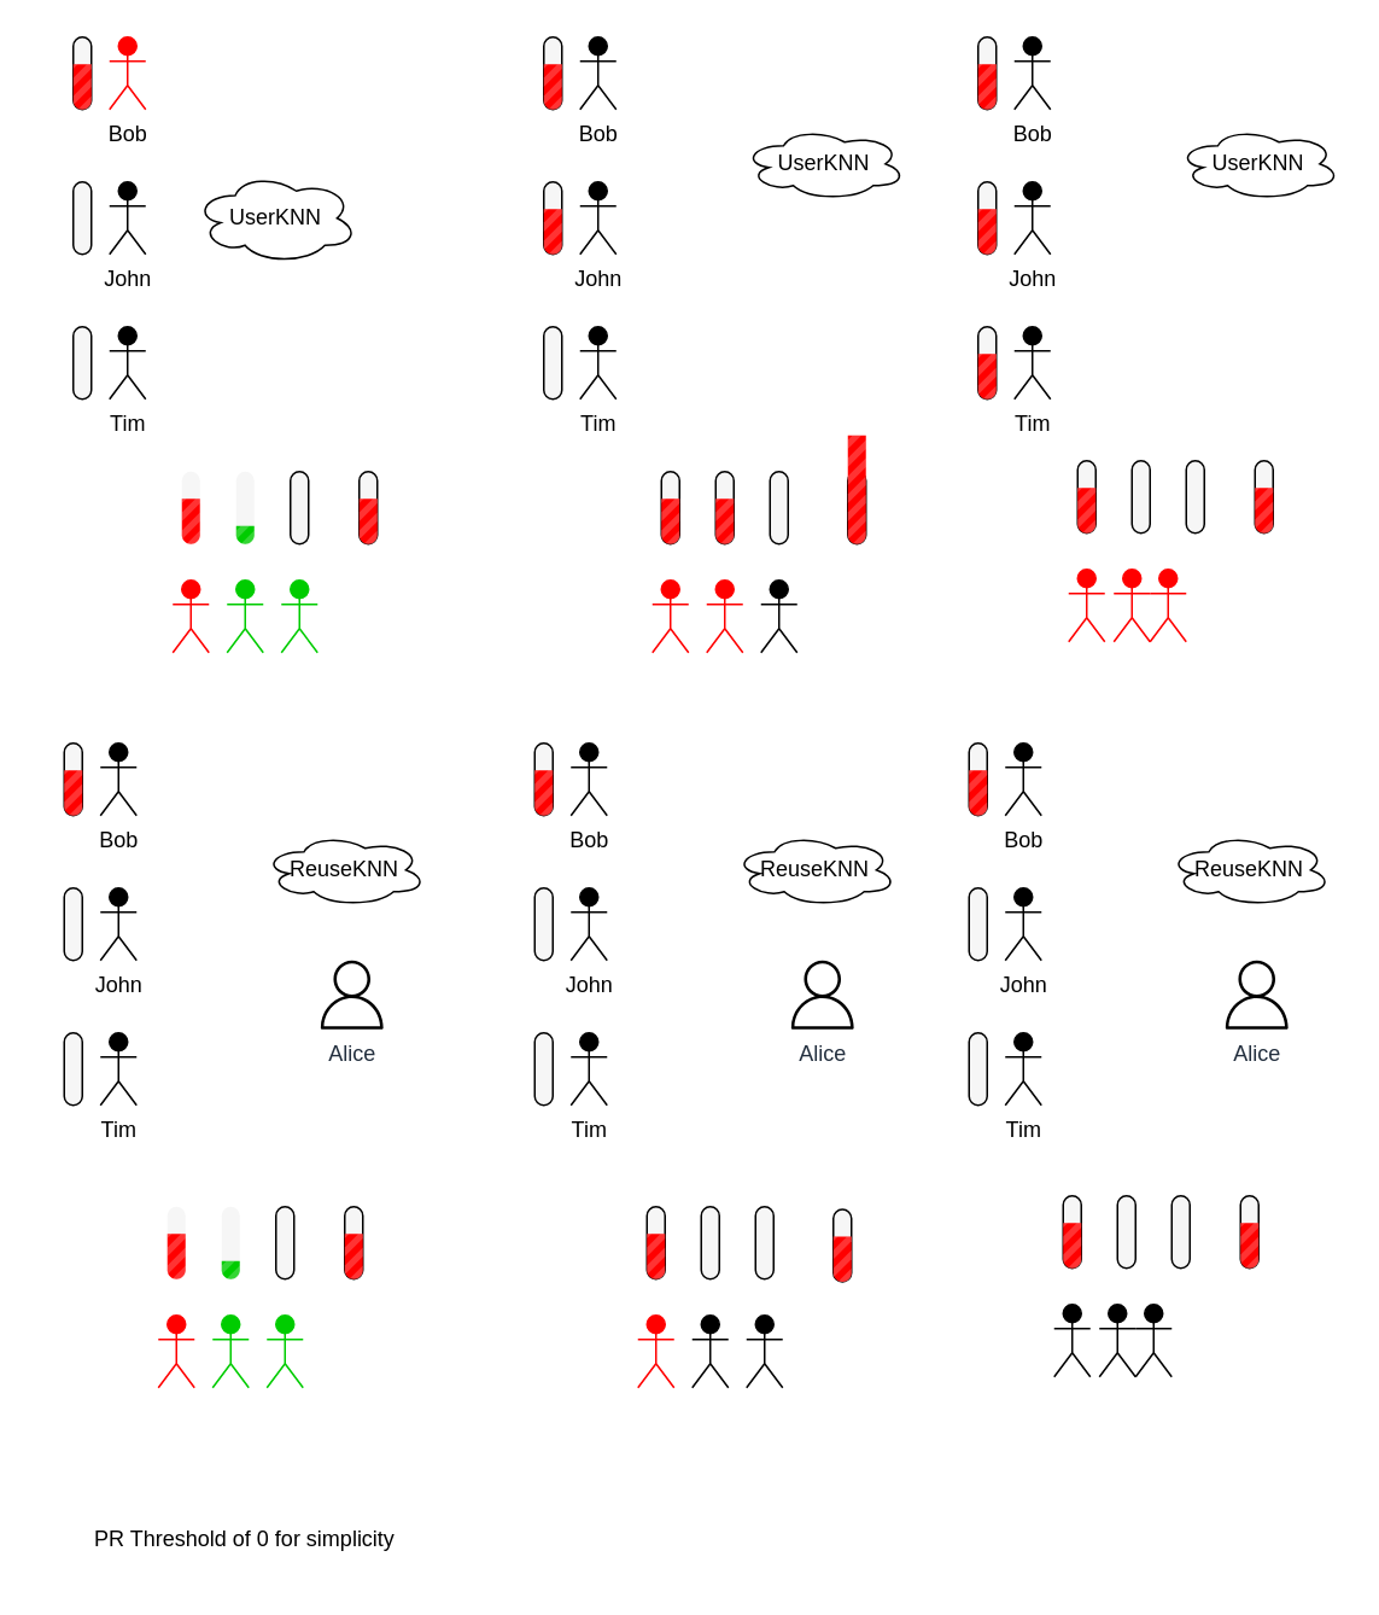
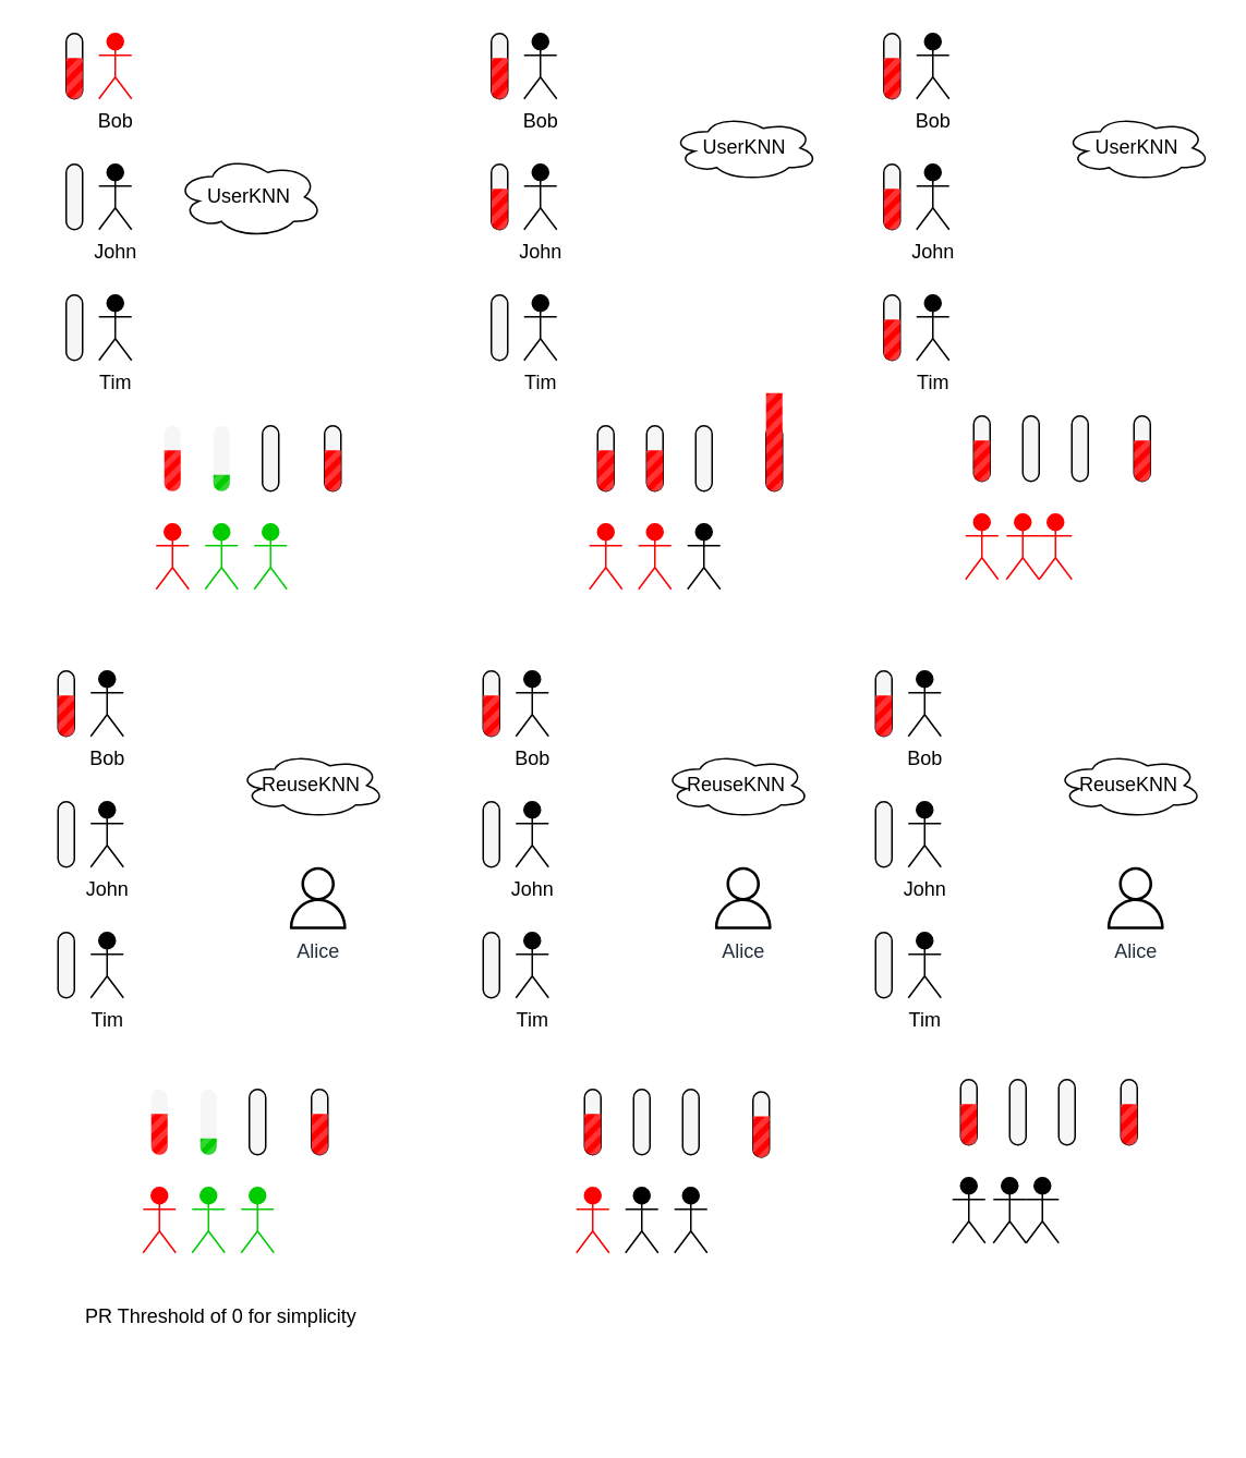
- <mxCell id="129" value="PR Threshold of 0 for simplicity" style="text;html=1;strokeColor=none;fillColor=none;align=center;verticalAlign=middle;whiteSpace=wrap;rounded=0;shadow=0;sketch=0;" parent="1" vertex="1"><mxGeometry x="20" y="830" width="230" height="40" as="geometry" /></mxCell>
+ <mxCell id="129" value="PR Threshold of 0 for simplicity" style="text;html=1;strokeColor=none;fillColor=none;align=center;verticalAlign=middle;whiteSpace=wrap;rounded=0;shadow=0;sketch=0;" parent="1" vertex="1"><mxGeometry x="20" y="785" width="230" height="40" as="geometry" /></mxCell>
